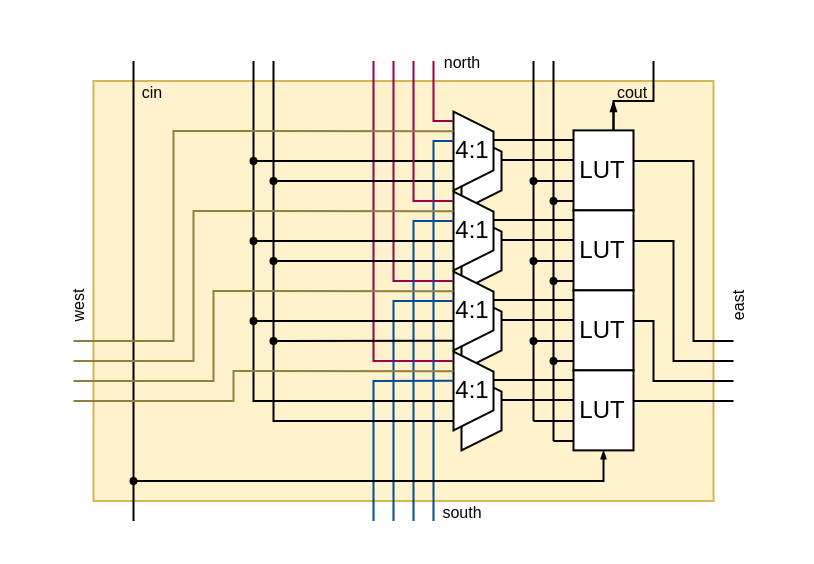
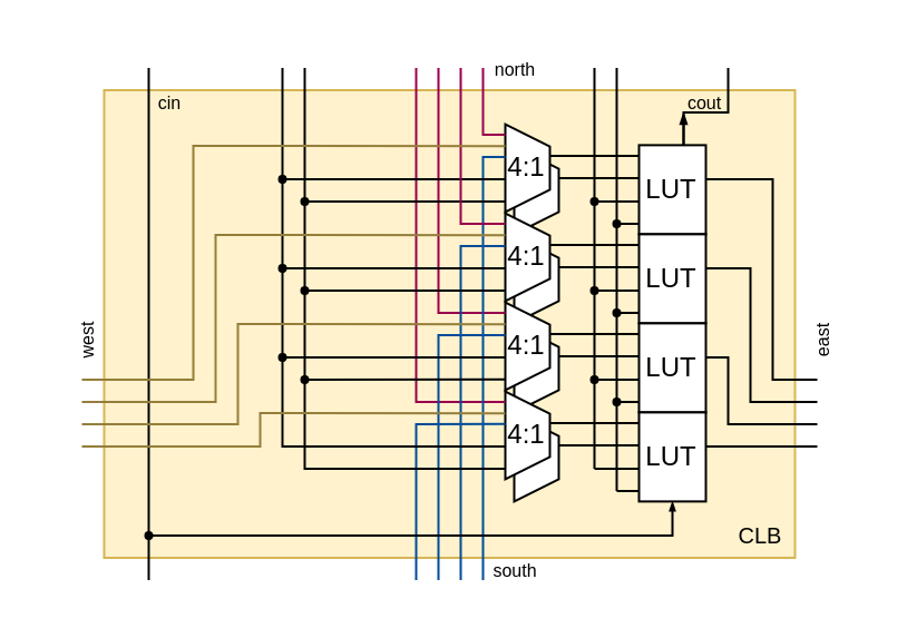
+ <mxCell id="63" value="CLB" style="text;html=1;strokeColor=none;fillColor=none;align=center;verticalAlign=middle;whiteSpace=wrap;rounded=0;strokeWidth=2;fontSize=10;" vertex="1" parent="1"><mxGeometry x="326.25" y="230" width="30" height="20" as="geometry" /></mxCell>
